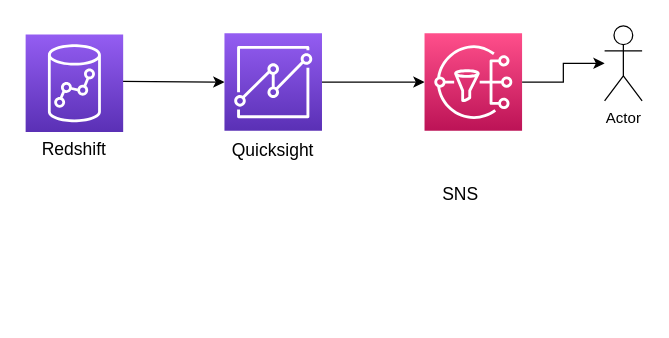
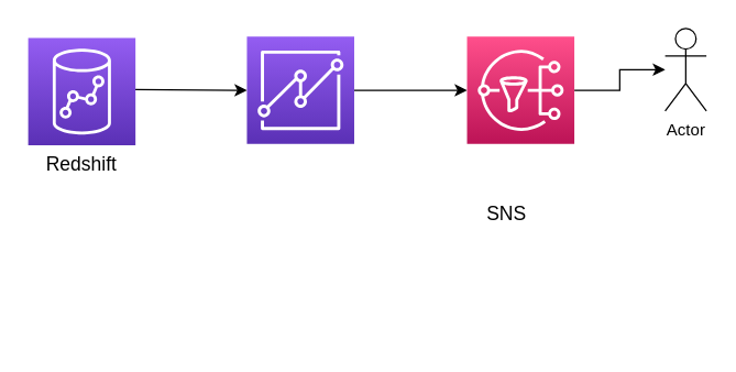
- <mxCell id="9" value="&lt;font style=&quot;font-size: 14px;&quot;&gt;Quicksight&lt;/font&gt;" style="text;html=1;strokeColor=none;fillColor=none;align=center;verticalAlign=middle;whiteSpace=wrap;rounded=0;" vertex="1" parent="1"><mxGeometry x="188" y="105" width="60" height="30" as="geometry" /></mxCell>
